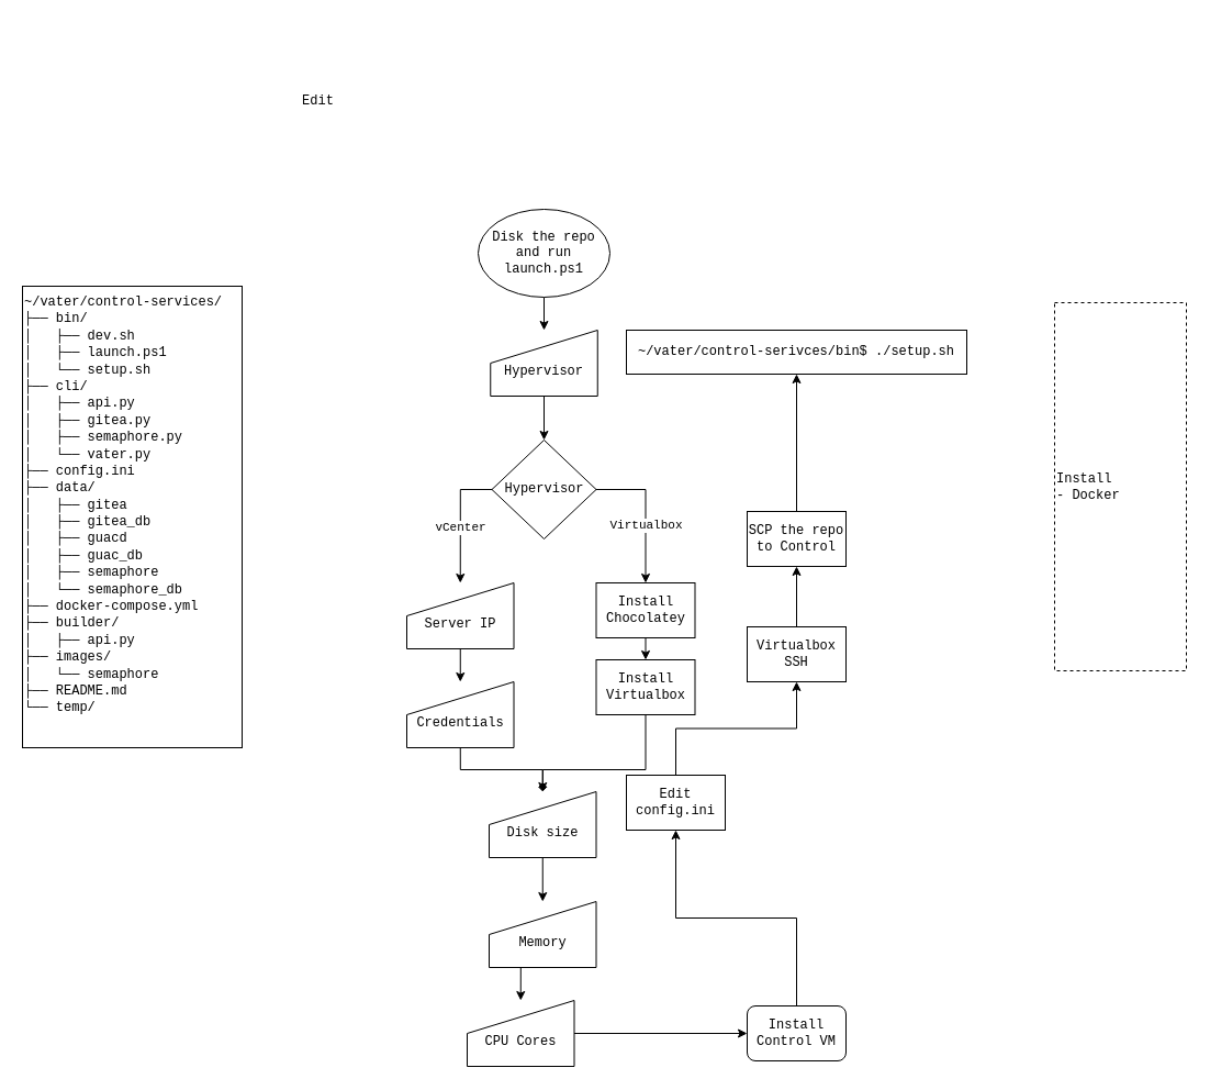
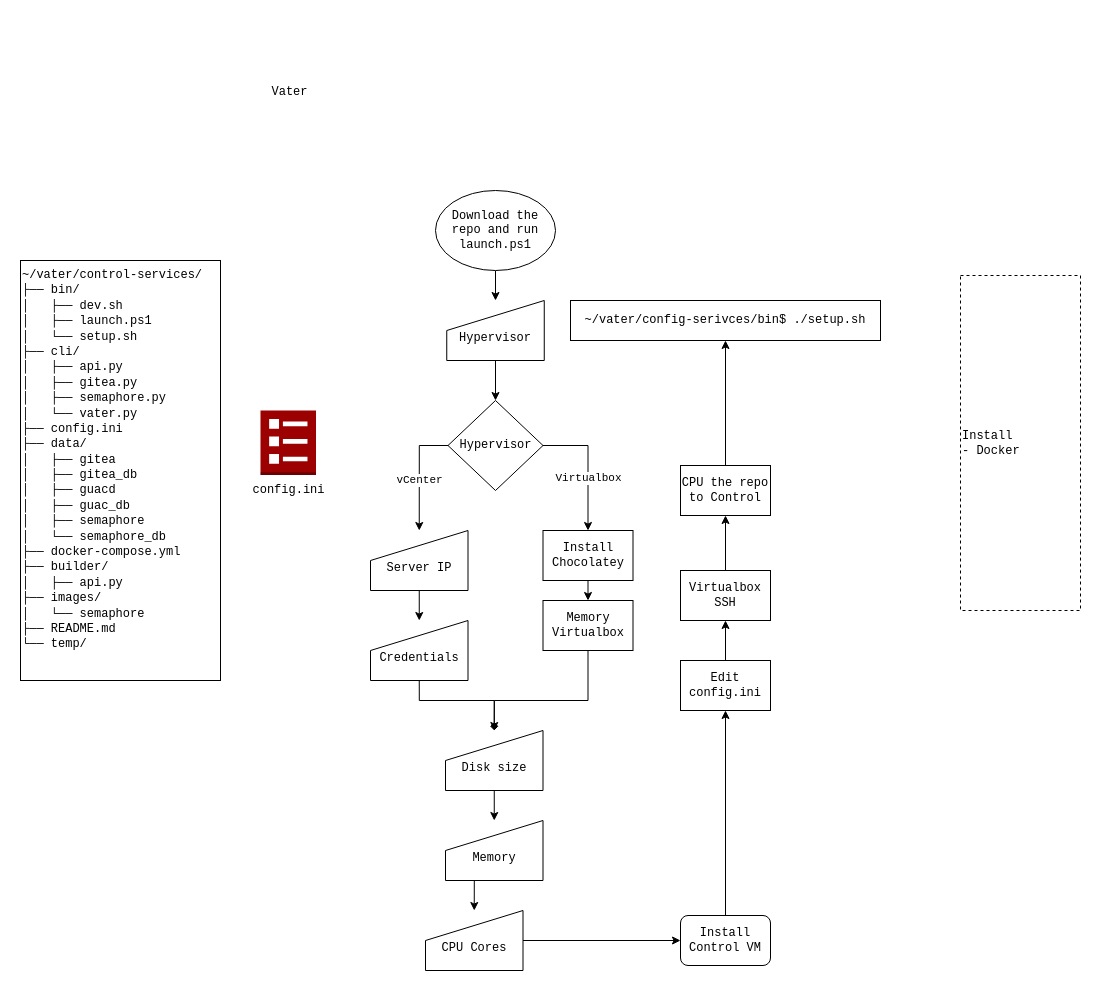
- <mxCell id="4" value="Edit" style="shape=image;html=1;verticalAlign=top;verticalLabelPosition=bottom;labelBackgroundColor=#ffffff;imageAspect=0;aspect=fixed;image=https://cdn4.iconfinder.com/data/icons/scripting-and-programming-languages/512/Python_logo-128.png;fontFamily=Courier New;" vertex="1" parent="1"><mxGeometry x="260" y="20" width="58" height="58" as="geometry" /></mxCell>
+ <mxCell id="4" value="Vater" style="shape=image;html=1;verticalAlign=top;verticalLabelPosition=bottom;labelBackgroundColor=#ffffff;imageAspect=0;aspect=fixed;image=https://cdn4.iconfinder.com/data/icons/scripting-and-programming-languages/512/Python_logo-128.png;fontFamily=Courier New;" vertex="1" parent="1"><mxGeometry x="260" y="20" width="58" height="58" as="geometry" /></mxCell>
- <mxCell id="6" value="Disk the repo and run&lt;br&gt;launch.ps1" style="ellipse;whiteSpace=wrap;html=1;fontFamily=Courier New;align=center;" vertex="1" parent="1"><mxGeometry x="435" y="190" width="120" height="80" as="geometry" /></mxCell>
+ <mxCell id="6" value="Download the repo and run&lt;br&gt;launch.ps1" style="ellipse;whiteSpace=wrap;html=1;fontFamily=Courier New;align=center;" vertex="1" parent="1"><mxGeometry x="435" y="190" width="120" height="80" as="geometry" /></mxCell>
- <mxCell id="25" value="&lt;span&gt;~/vater/control-serivces/bin$ ./setup.sh&lt;/span&gt;" style="rounded=0;whiteSpace=wrap;html=1;fontFamily=Courier New;align=center;" vertex="1" parent="1"><mxGeometry x="570" y="300" width="310" height="40" as="geometry" /></mxCell>
+ <mxCell id="25" value="&lt;span&gt;~/vater/config-serivces/bin$ ./setup.sh&lt;/span&gt;" style="rounded=0;whiteSpace=wrap;html=1;fontFamily=Courier New;align=center;" vertex="1" parent="1"><mxGeometry x="570" y="300" width="310" height="40" as="geometry" /></mxCell>
+ <mxCell id="2" value="&lt;font face=&quot;Courier New&quot;&gt;config.ini&lt;/font&gt;" style="outlineConnect=0;dashed=0;verticalLabelPosition=bottom;verticalAlign=top;align=center;html=1;shape=mxgraph.aws3.template;fillColor=#9C0000;gradientColor=none;" vertex="1" parent="1"><mxGeometry x="260" y="410" width="55.5" height="64.5" as="geometry" /></mxCell>
- <mxCell id="34" value="SCP the repo to Control" style="rounded=0;whiteSpace=wrap;html=1;fontFamily=Courier New;align=center;" vertex="1" parent="1"><mxGeometry x="680" y="465" width="90" height="50" as="geometry" /></mxCell>
+ <mxCell id="34" value="CPU the repo to Control" style="rounded=0;whiteSpace=wrap;html=1;fontFamily=Courier New;align=center;" vertex="1" parent="1"><mxGeometry x="680" y="465" width="90" height="50" as="geometry" /></mxCell>
- <mxCell id="28" value="Install Virtualbox" style="rounded=0;whiteSpace=wrap;html=1;fontFamily=Courier New;align=center;" vertex="1" parent="1"><mxGeometry x="542.5" y="600" width="90" height="50" as="geometry" /></mxCell>
+ <mxCell id="28" value="Memory Virtualbox" style="rounded=0;whiteSpace=wrap;html=1;fontFamily=Courier New;align=center;" vertex="1" parent="1"><mxGeometry x="542.5" y="600" width="90" height="50" as="geometry" /></mxCell>
- <mxCell id="36" value="Edit config.ini" style="rounded=0;whiteSpace=wrap;html=1;fontFamily=Courier New;align=center;" vertex="1" parent="1"><mxGeometry x="570" y="705" width="90" height="50" as="geometry" /></mxCell>
+ <mxCell id="36" value="Edit config.ini" style="rounded=0;whiteSpace=wrap;html=1;fontFamily=Courier New;align=center;" vertex="1" parent="1"><mxGeometry x="680" y="660" width="90" height="50" as="geometry" /></mxCell>
- <mxCell id="20" value="&lt;br&gt;Disk size" style="shape=manualInput;whiteSpace=wrap;html=1;fontFamily=Courier New;align=center;" vertex="1" parent="1"><mxGeometry x="445" y="720" width="97.5" height="60" as="geometry" /></mxCell>
+ <mxCell id="20" value="&lt;br&gt;Disk size" style="shape=manualInput;whiteSpace=wrap;html=1;fontFamily=Courier New;align=center;" vertex="1" parent="1"><mxGeometry x="445" y="730" width="97.5" height="60" as="geometry" /></mxCell>
